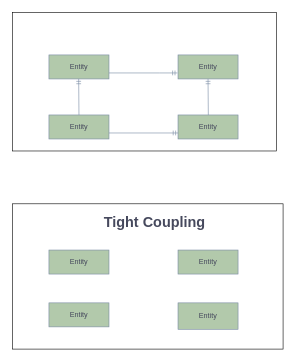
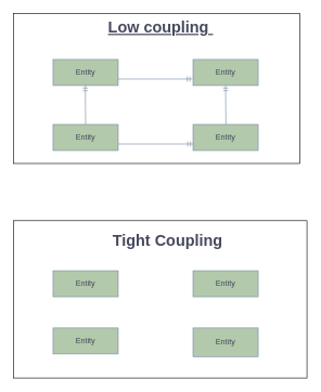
+ <mxCell id="3" value="Low coupling&amp;nbsp;" style="text;strokeColor=none;fillColor=none;html=1;fontSize=24;fontStyle=5;verticalAlign=middle;align=center;rounded=0;sketch=0;fontColor=#46495D;" vertex="1" parent="1"><mxGeometry x="130" y="20" width="231" height="44" as="geometry" /></mxCell>
